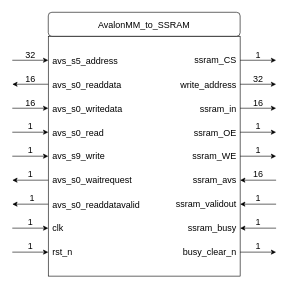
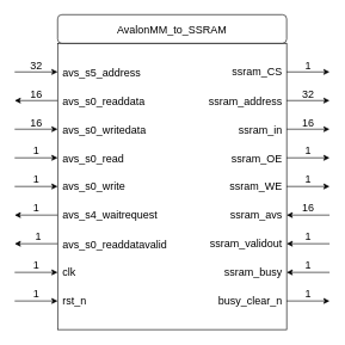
- <mxCell id="39" value="&lt;font style=&quot;font-size: 15px;&quot;&gt;write_&lt;/font&gt;&lt;font style=&quot;font-size: 15px;&quot;&gt;&lt;font style=&quot;font-size: 15px;&quot;&gt;address&lt;/font&gt;&lt;/font&gt;" style="text;html=1;align=right;verticalAlign=middle;resizable=0;points=[];autosize=1;strokeColor=none;fillColor=none;" parent="1" vertex="1"><mxGeometry x="265" y="125" width="130" height="30" as="geometry" /></mxCell>
+ <mxCell id="39" value="&lt;font style=&quot;font-size: 15px;&quot;&gt;ssram_&lt;/font&gt;&lt;font style=&quot;font-size: 15px;&quot;&gt;&lt;font style=&quot;font-size: 15px;&quot;&gt;address&lt;/font&gt;&lt;/font&gt;" style="text;html=1;align=right;verticalAlign=middle;resizable=0;points=[];autosize=1;strokeColor=none;fillColor=none;" parent="1" vertex="1"><mxGeometry x="265" y="125" width="130" height="30" as="geometry" /></mxCell>
- <mxCell id="7" value="&lt;font style=&quot;font-size: 15px;&quot;&gt;avs_s9_&lt;font style=&quot;font-size: 15px;&quot;&gt;&lt;/font&gt;&lt;/font&gt;write" style="text;html=1;align=left;verticalAlign=middle;resizable=0;points=[];autosize=1;strokeColor=none;fillColor=none;fontSize=15;" parent="1" vertex="1"><mxGeometry x="85" y="245" width="110" height="30" as="geometry" /></mxCell>
+ <mxCell id="7" value="&lt;font style=&quot;font-size: 15px;&quot;&gt;avs_s0_&lt;font style=&quot;font-size: 15px;&quot;&gt;&lt;/font&gt;&lt;/font&gt;write" style="text;html=1;align=left;verticalAlign=middle;resizable=0;points=[];autosize=1;strokeColor=none;fillColor=none;fontSize=15;" parent="1" vertex="1"><mxGeometry x="85" y="245" width="110" height="30" as="geometry" /></mxCell>
- <mxCell id="8" value="&lt;font style=&quot;font-size: 15px;&quot;&gt;avs_s0_&lt;font style=&quot;font-size: 15px;&quot;&gt;&lt;/font&gt;&lt;/font&gt;waitrequest" style="text;html=1;align=left;verticalAlign=middle;resizable=0;points=[];autosize=1;strokeColor=none;fillColor=none;fontSize=15;" parent="1" vertex="1"><mxGeometry x="85" y="285" width="160" height="30" as="geometry" /></mxCell>
+ <mxCell id="8" value="&lt;font style=&quot;font-size: 15px;&quot;&gt;avs_s4_&lt;font style=&quot;font-size: 15px;&quot;&gt;&lt;/font&gt;&lt;/font&gt;waitrequest" style="text;html=1;align=left;verticalAlign=middle;resizable=0;points=[];autosize=1;strokeColor=none;fillColor=none;fontSize=15;" parent="1" vertex="1"><mxGeometry x="85" y="285" width="160" height="30" as="geometry" /></mxCell>
